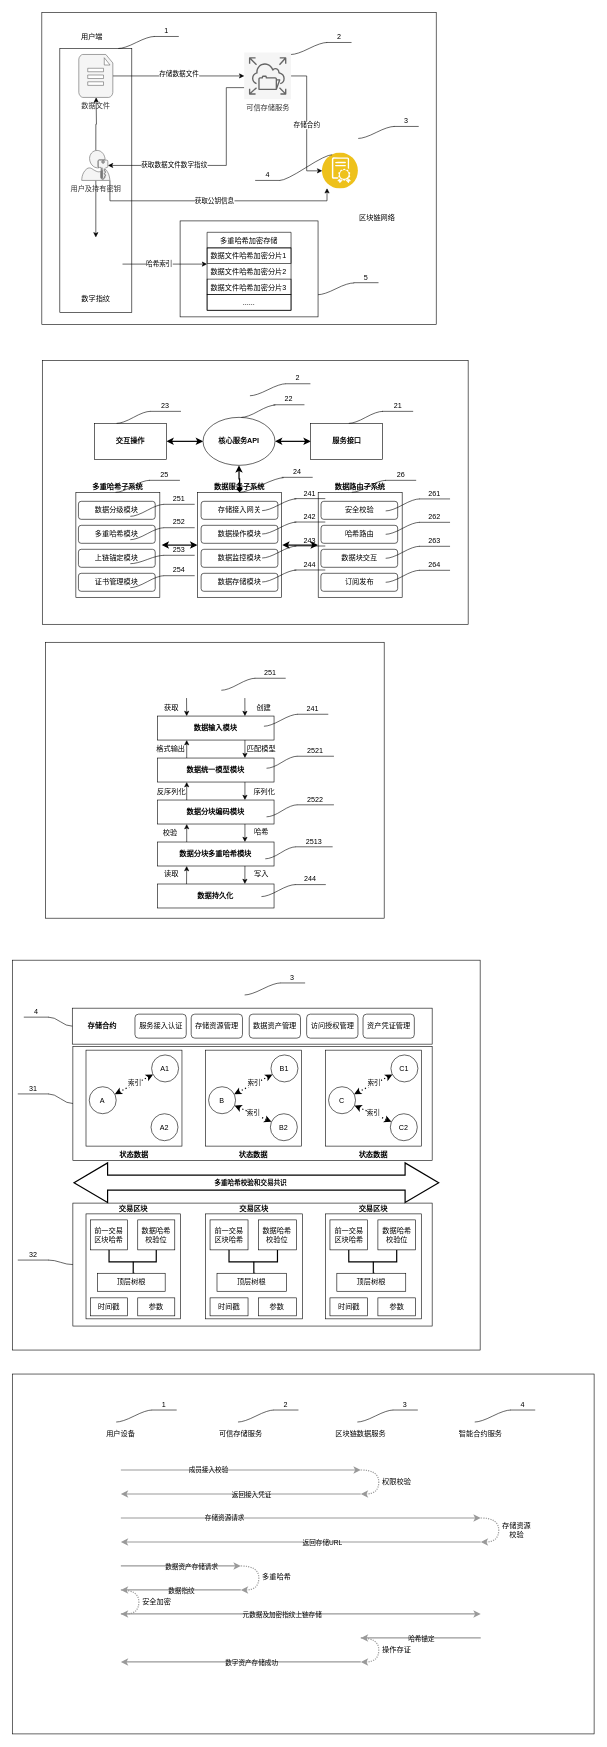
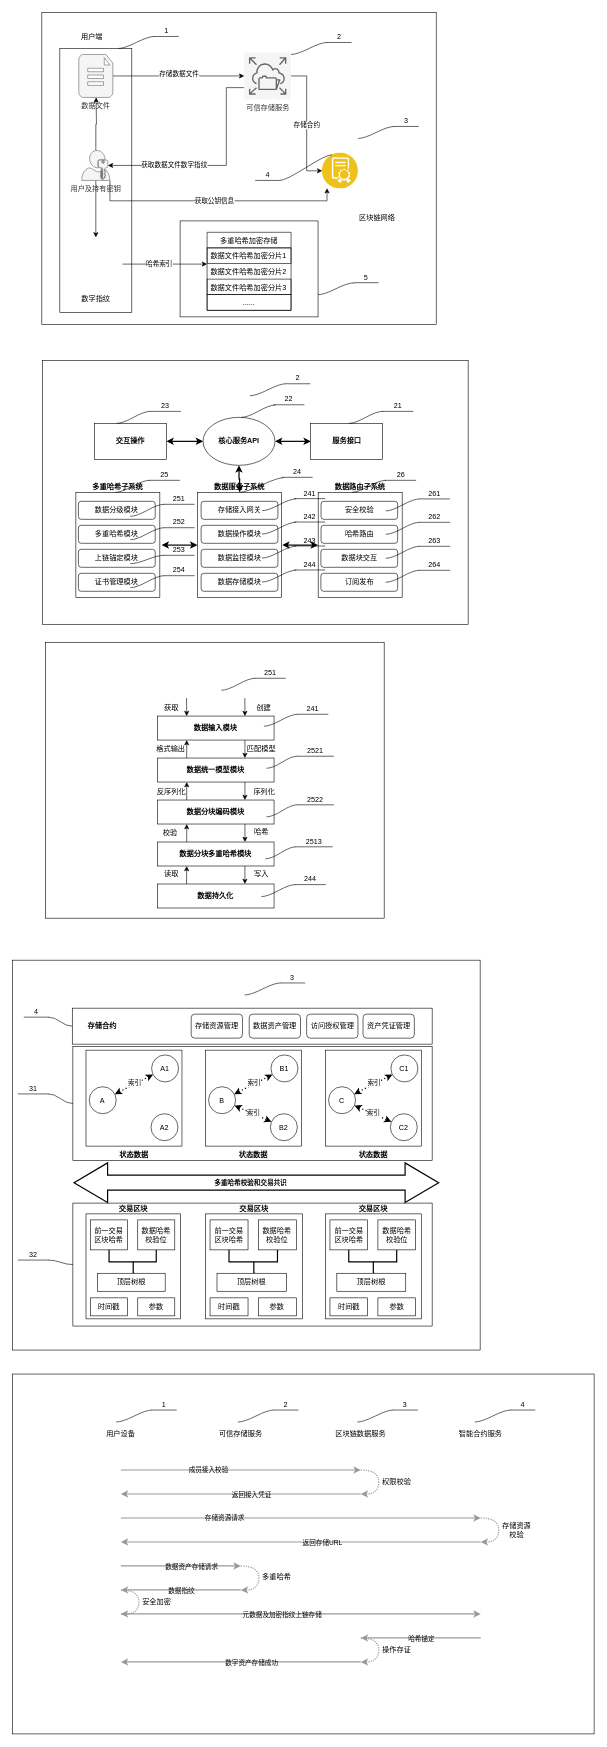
- <mxCell id="47" style="edgeStyle=orthogonalEdgeStyle;rounded=0;orthogonalLoop=1;jettySize=auto;html=1;exitX=0.5;exitY=1;exitDx=0;exitDy=0;entryX=0.5;entryY=0;entryDx=0;entryDy=0;startArrow=classic;startFill=1;endArrow=diamond;endFill=1;strokeWidth=2;" parent="1" source="48" target="50" edge="1"><mxGeometry relative="1" as="geometry" /></mxCell>
+ <mxCell id="47" style="edgeStyle=orthogonalEdgeStyle;rounded=0;orthogonalLoop=1;jettySize=auto;html=1;exitX=0.5;exitY=1;exitDx=0;exitDy=0;entryX=0.5;entryY=0;entryDx=0;entryDy=0;startArrow=classic;startFill=1;endArrow=classic;endFill=1;strokeWidth=2;" parent="1" source="48" target="50" edge="1"><mxGeometry relative="1" as="geometry" /></mxCell>
- <mxCell id="117" value="服务接入认证" style="rounded=1;whiteSpace=wrap;html=1;strokeColor=default;verticalAlign=middle;labelPosition=center;verticalLabelPosition=middle;align=center;" parent="1" vertex="1"><mxGeometry x="224.51" y="1690" width="85.5" height="40" as="geometry" /></mxCell>
